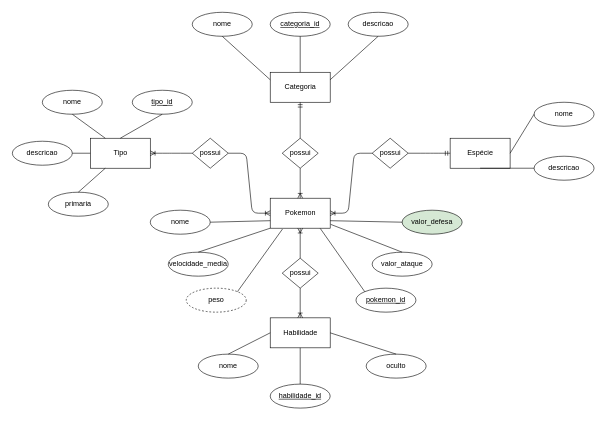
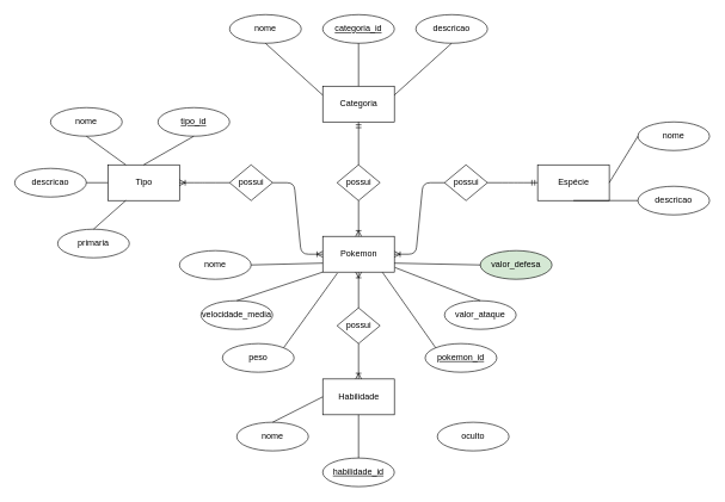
- <mxCell id="49" value="peso" style="ellipse;whiteSpace=wrap;html=1;align=center;dashed=1;" parent="1" vertex="1"><mxGeometry x="310" y="480" width="100" height="40" as="geometry" /></mxCell>
+ <mxCell id="49" value="peso" style="ellipse;whiteSpace=wrap;html=1;align=center;" parent="1" vertex="1"><mxGeometry x="310" y="480" width="100" height="40" as="geometry" /></mxCell>
- <mxCell id="32" value="" style="endArrow=none;html=1;entryX=1;entryY=0.5;entryDx=0;entryDy=0;exitX=0.5;exitY=0;exitDx=0;exitDy=0;" parent="1" source="22" target="11" edge="1"><mxGeometry width="50" height="50" relative="1" as="geometry"><mxPoint x="510" y="650" as="sourcePoint" /><mxPoint x="510" y="589.5" as="targetPoint" /></mxGeometry></mxCell>
